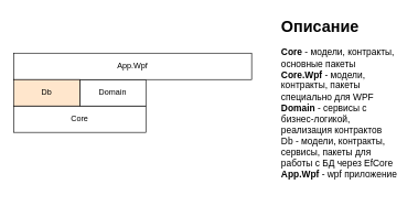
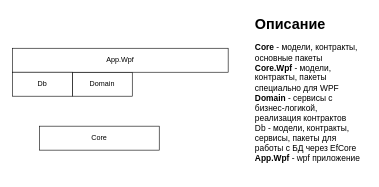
- <mxCell id="6" value="Db" style="rounded=0;whiteSpace=wrap;html=1;fillColor=#ffe6cc;" vertex="1" parent="1"><mxGeometry x="20" y="120" width="100" height="40" as="geometry" /></mxCell>
+ <mxCell id="6" value="Db" style="rounded=0;whiteSpace=wrap;html=1;" vertex="1" parent="1"><mxGeometry x="20" y="120" width="100" height="40" as="geometry" /></mxCell>
- <mxCell id="2" value="Core" style="rounded=0;whiteSpace=wrap;html=1;" vertex="1" parent="1"><mxGeometry x="20" y="160" width="200" height="40" as="geometry" /></mxCell>
+ <mxCell id="2" value="Core" style="rounded=0;whiteSpace=wrap;html=1;" vertex="1" parent="1"><mxGeometry x="65" y="210" width="200" height="40" as="geometry" /></mxCell>
